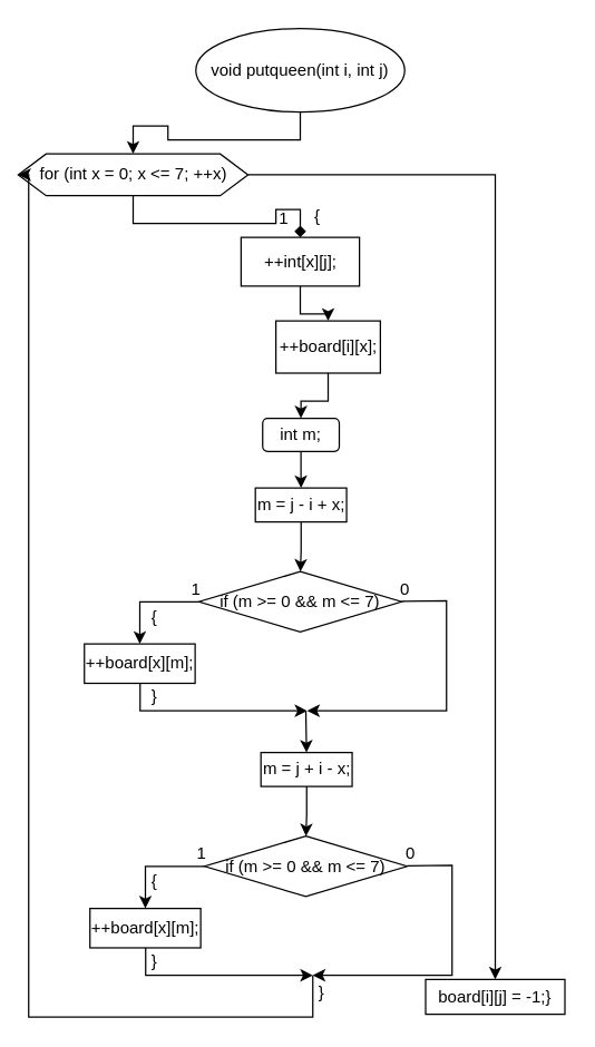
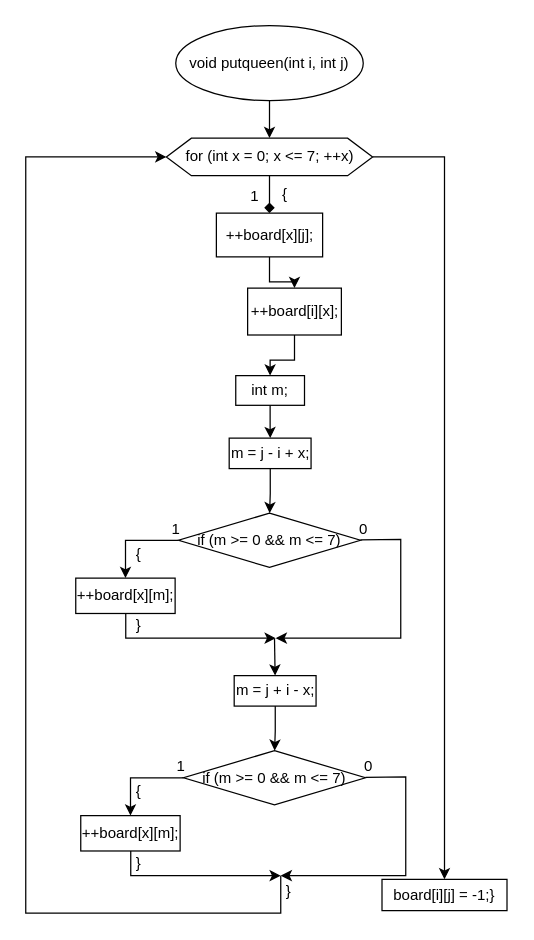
- <mxCell id="6" value="for (int x = 0; x &lt;= 7; ++x)" style="shape=hexagon;perimeter=hexagonPerimeter2;whiteSpace=wrap;html=1;fixedSize=1;" parent="1" vertex="1"><mxGeometry x="12.5" y="110" width="165" height="30" as="geometry" /></mxCell>
+ <mxCell id="6" value="for (int x = 0; x &lt;= 7; ++x)" style="shape=hexagon;perimeter=hexagonPerimeter2;whiteSpace=wrap;html=1;fixedSize=1;" parent="1" vertex="1"><mxGeometry x="132.5" y="110" width="165" height="30" as="geometry" /></mxCell>
- <mxCell id="8" value="++int[x][j];" style="whiteSpace=wrap;html=1;" parent="1" vertex="1"><mxGeometry x="172.5" y="170" width="85" height="35" as="geometry" /></mxCell>
+ <mxCell id="8" value="++board[x][j];" style="whiteSpace=wrap;html=1;" parent="1" vertex="1"><mxGeometry x="172.5" y="170" width="85" height="35" as="geometry" /></mxCell>
- <mxCell id="14" value="int m;" style="whiteSpace=wrap;html=1;rounded=1;" parent="1" vertex="1"><mxGeometry x="188" y="300" width="55" height="23.75" as="geometry" /></mxCell>
+ <mxCell id="14" value="int m;" style="whiteSpace=wrap;html=1;" parent="1" vertex="1"><mxGeometry x="188" y="300" width="55" height="23.75" as="geometry" /></mxCell>
